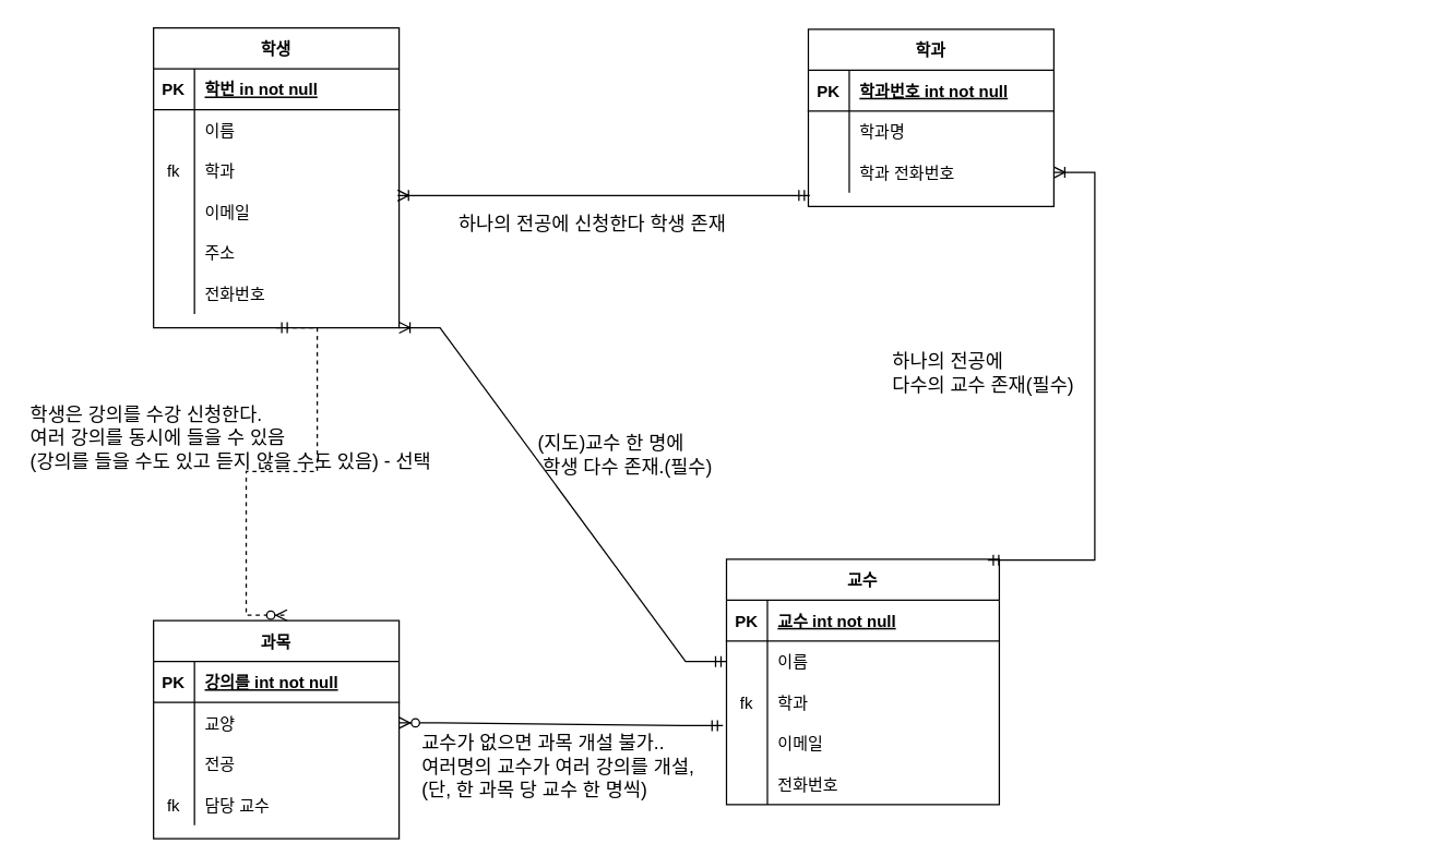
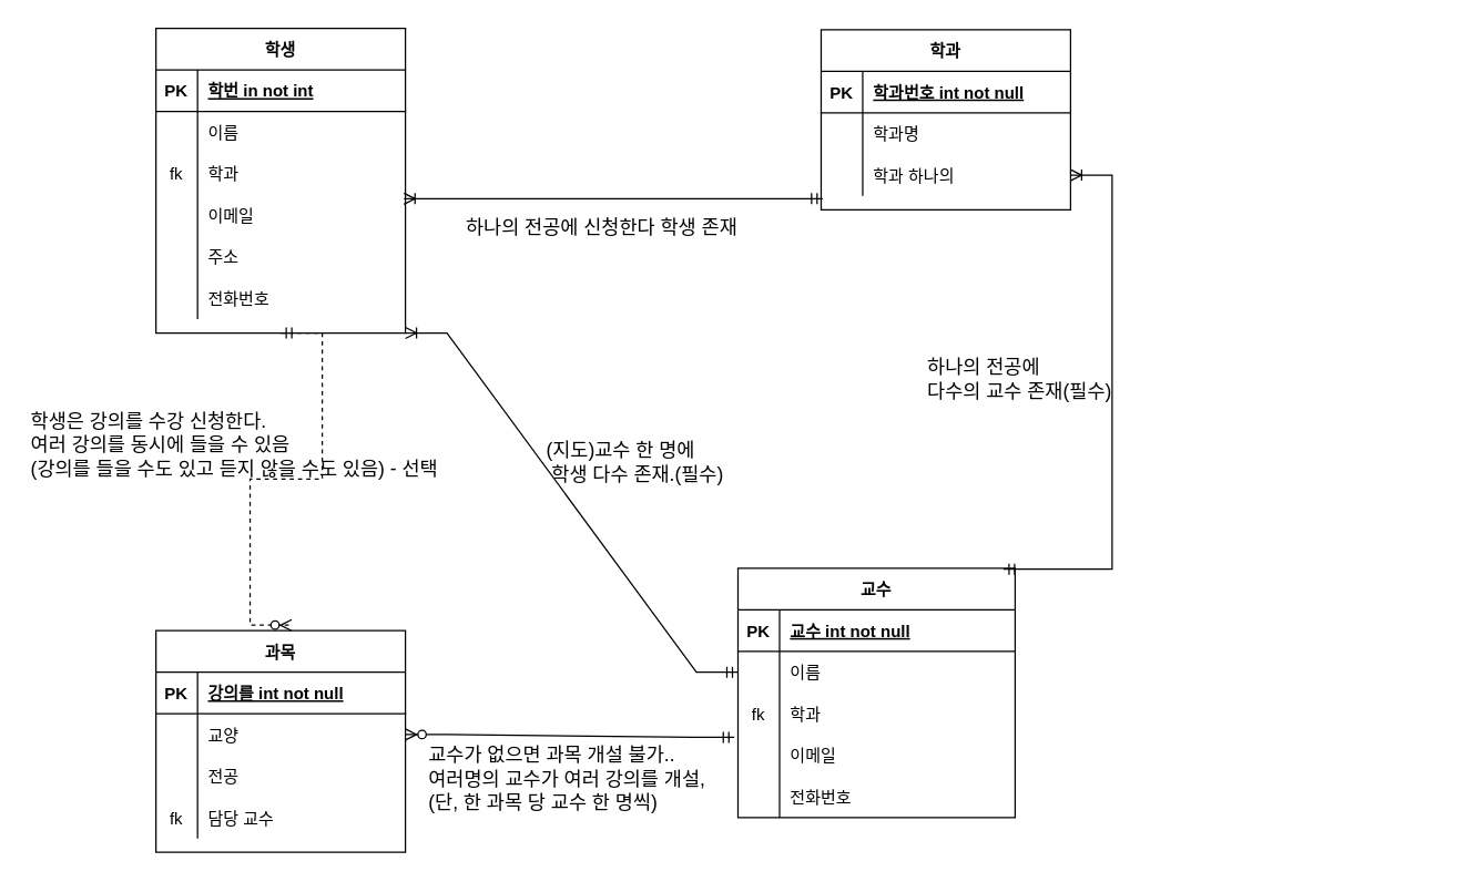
- <mxCell id="21" value="학번 in not null" style="shape=partialRectangle;connectable=0;fillColor=none;top=0;left=0;bottom=0;right=0;align=left;spacingLeft=6;fontStyle=5;overflow=hidden;" vertex="1" parent="19"><mxGeometry x="30" width="150" height="30" as="geometry"><mxRectangle width="150" height="30" as="alternateBounds" /></mxGeometry></mxCell>
+ <mxCell id="21" value="학번 in not int" style="shape=partialRectangle;connectable=0;fillColor=none;top=0;left=0;bottom=0;right=0;align=left;spacingLeft=6;fontStyle=5;overflow=hidden;" vertex="1" parent="19"><mxGeometry x="30" width="150" height="30" as="geometry"><mxRectangle width="150" height="30" as="alternateBounds" /></mxGeometry></mxCell>
- <mxCell id="59" value="학과 전화번호" style="shape=partialRectangle;connectable=0;fillColor=none;top=0;left=0;bottom=0;right=0;align=left;spacingLeft=6;overflow=hidden;" vertex="1" parent="57"><mxGeometry x="30" width="150" height="30" as="geometry"><mxRectangle width="150" height="30" as="alternateBounds" /></mxGeometry></mxCell>
+ <mxCell id="59" value="학과 하나의" style="shape=partialRectangle;connectable=0;fillColor=none;top=0;left=0;bottom=0;right=0;align=left;spacingLeft=6;overflow=hidden;" vertex="1" parent="57"><mxGeometry x="30" width="150" height="30" as="geometry"><mxRectangle width="150" height="30" as="alternateBounds" /></mxGeometry></mxCell>
- <mxCell id="66" value="하나의 전공에&lt;br&gt;다수의 교수 존재(필수)" style="text;whiteSpace=wrap;html=1;fontSize=14;" vertex="1" parent="1"><mxGeometry x="652" y="250" width="391" height="40" as="geometry" /></mxCell>
+ <mxCell id="66" value="하나의 전공에&lt;br&gt;다수의 교수 존재(필수)" style="text;whiteSpace=wrap;html=1;fontSize=14;" vertex="1" parent="1"><mxGeometry x="667" y="250" width="391" height="40" as="geometry" /></mxCell>
